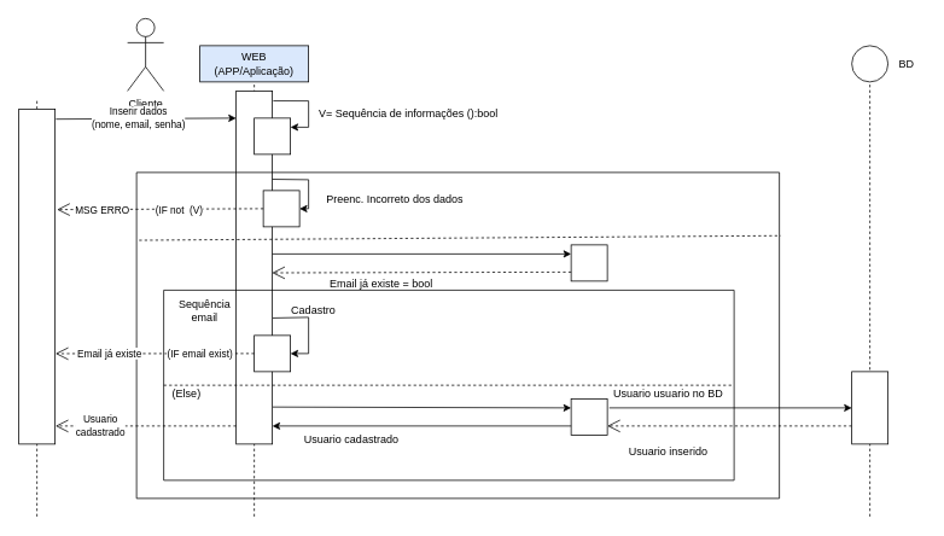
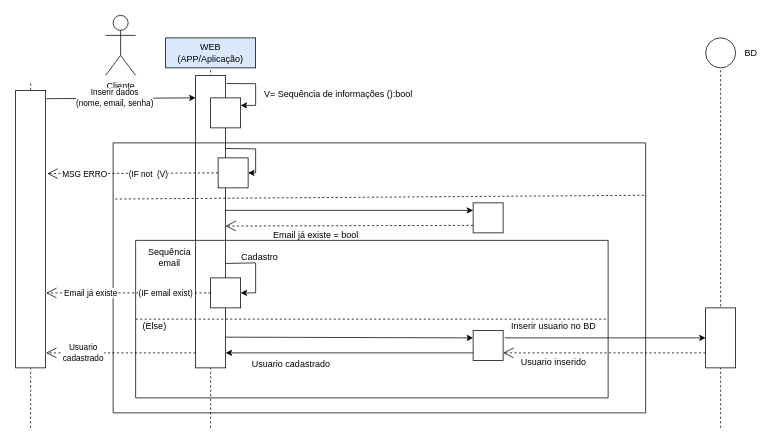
- <mxCell id="15" value="Preenc. Incorreto dos dados" style="text;html=1;align=center;verticalAlign=middle;resizable=0;points=[];autosize=1;strokeColor=none;fillColor=none;" parent="14" vertex="1"><mxGeometry x="200" y="15" width="170" height="30" as="geometry" /></mxCell>
- <mxCell id="22" value="Usuario usuario no BD" style="text;html=1;align=center;verticalAlign=middle;resizable=0;points=[];autosize=1;strokeColor=none;fillColor=none;" vertex="1" parent="16"><mxGeometry x="487" y="100" width="140" height="30" as="geometry" /></mxCell>
+ <mxCell id="22" value="Inserir usuario no BD" style="text;html=1;align=center;verticalAlign=middle;resizable=0;points=[];autosize=1;strokeColor=none;fillColor=none;" vertex="1" parent="16"><mxGeometry x="487" y="100" width="140" height="30" as="geometry" /></mxCell>
- <mxCell id="23" value="Usuario inserido" style="text;html=1;align=center;verticalAlign=middle;resizable=0;points=[];autosize=1;strokeColor=none;fillColor=none;" vertex="1" parent="16"><mxGeometry x="502" y="163" width="110" height="30" as="geometry" /></mxCell>
+ <mxCell id="23" value="Usuario inserido" style="text;html=1;align=center;verticalAlign=middle;resizable=0;points=[];autosize=1;strokeColor=none;fillColor=none;" vertex="1" parent="16"><mxGeometry x="502" y="148" width="110" height="30" as="geometry" /></mxCell>
